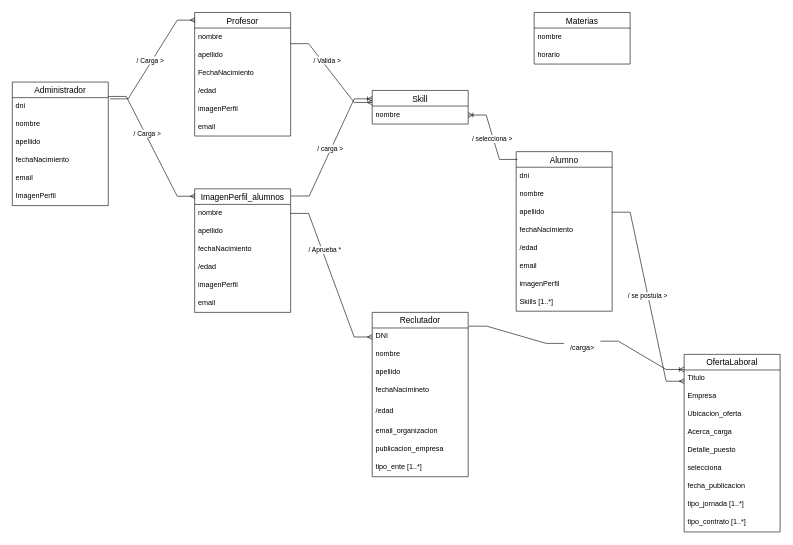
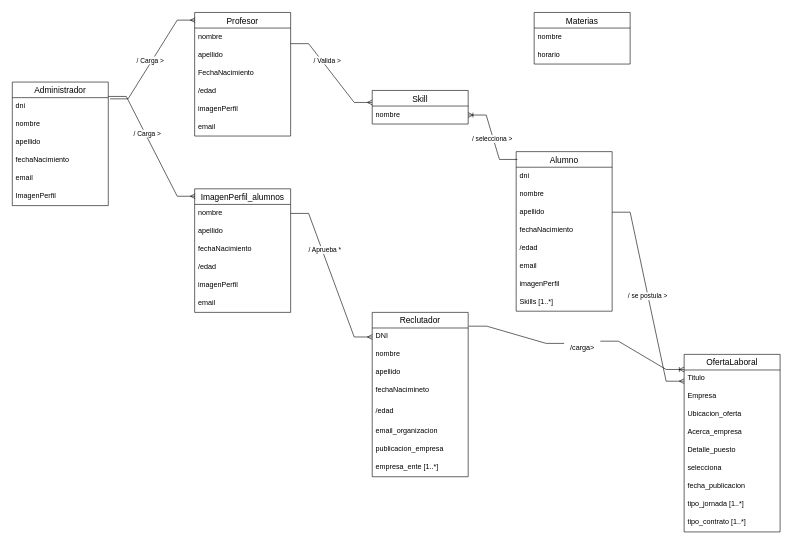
- <mxCell id="67" value="" style="edgeStyle=entityRelationEdgeStyle;fontSize=12;html=1;endArrow=ERoneToMany;rounded=0;entryX=0;entryY=0.25;entryDx=0;entryDy=0;exitX=1.006;exitY=0.058;exitDx=0;exitDy=0;exitPerimeter=0;" edge="1" parent="1" source="49" target="65"><mxGeometry width="100" height="100" relative="1" as="geometry"><mxPoint x="500" y="340" as="sourcePoint" /><mxPoint x="600" y="240" as="targetPoint" /></mxGeometry></mxCell>
- <mxCell id="68" value="/ carga &amp;gt;" style="edgeLabel;html=1;align=center;verticalAlign=middle;resizable=0;points=[];" vertex="1" connectable="0" parent="67"><mxGeometry x="-0.017" y="2" relative="1" as="geometry"><mxPoint as="offset" /></mxGeometry></mxCell>
- <mxCell id="34" value="Acerca_carga" style="text;strokeColor=none;fillColor=none;spacingLeft=4;spacingRight=4;overflow=hidden;rotatable=0;points=[[0,0.5],[1,0.5]];portConstraint=eastwest;fontSize=12;" vertex="1" parent="30"><mxGeometry y="116" width="160" height="30" as="geometry" /></mxCell>
+ <mxCell id="34" value="Acerca_empresa" style="text;strokeColor=none;fillColor=none;spacingLeft=4;spacingRight=4;overflow=hidden;rotatable=0;points=[[0,0.5],[1,0.5]];portConstraint=eastwest;fontSize=12;" vertex="1" parent="30"><mxGeometry y="116" width="160" height="30" as="geometry" /></mxCell>
- <mxCell id="19" value="tipo_ente [1..*]" style="text;strokeColor=none;fillColor=none;spacingLeft=4;spacingRight=4;overflow=hidden;rotatable=0;points=[[0,0.5],[1,0.5]];portConstraint=eastwest;fontSize=12;" vertex="1" parent="11"><mxGeometry y="244" width="160" height="30" as="geometry" /></mxCell>
+ <mxCell id="19" value="empresa_ente [1..*]" style="text;strokeColor=none;fillColor=none;spacingLeft=4;spacingRight=4;overflow=hidden;rotatable=0;points=[[0,0.5],[1,0.5]];portConstraint=eastwest;fontSize=12;" vertex="1" parent="11"><mxGeometry y="244" width="160" height="30" as="geometry" /></mxCell>
